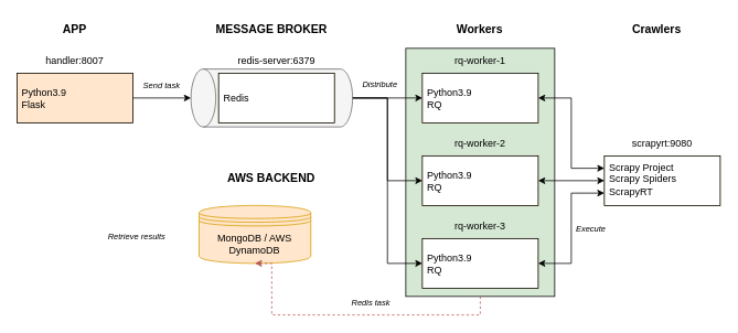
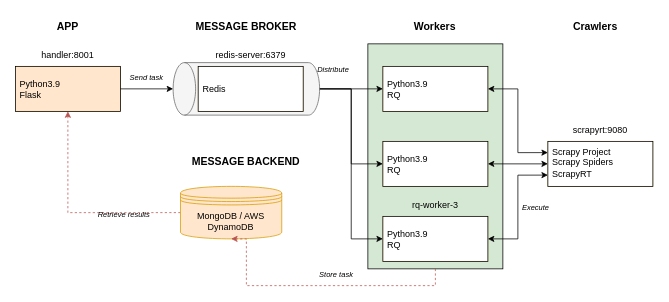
- <mxCell id="29" value="handler:8007" style="text;html=1;strokeColor=none;fillColor=none;align=center;verticalAlign=middle;whiteSpace=wrap;rounded=0;" vertex="1" parent="25"><mxGeometry x="5" width="130" height="30" as="geometry" /></mxCell>
+ <mxCell id="29" value="handler:8001" style="text;html=1;strokeColor=none;fillColor=none;align=center;verticalAlign=middle;whiteSpace=wrap;rounded=0;" vertex="1" parent="25"><mxGeometry x="5" width="130" height="30" as="geometry" /></mxCell>
- <mxCell id="7" value="rq-worker-1" style="text;html=1;strokeColor=none;fillColor=none;align=center;verticalAlign=middle;whiteSpace=wrap;rounded=0;" vertex="1" parent="2"><mxGeometry x="25" width="130" height="30" as="geometry" /></mxCell>
- <mxCell id="48" value="&lt;i&gt;Distribute&lt;/i&gt;" style="text;html=1;strokeColor=none;fillColor=none;align=center;verticalAlign=middle;whiteSpace=wrap;rounded=0;fontSize=10;" vertex="1" parent="1"><mxGeometry x="429" y="86" width="60" height="30" as="geometry" /></mxCell>
+ <mxCell id="48" value="&lt;i&gt;Distribute&lt;/i&gt;" style="text;html=1;strokeColor=none;fillColor=none;align=center;verticalAlign=middle;whiteSpace=wrap;rounded=0;fontSize=10;" vertex="1" parent="1"><mxGeometry x="414" y="76" width="60" height="30" as="geometry" /></mxCell>
- <mxCell id="11" value="rq-worker-2" style="text;html=1;strokeColor=none;fillColor=none;align=center;verticalAlign=middle;whiteSpace=wrap;rounded=0;" vertex="1" parent="2"><mxGeometry x="25" y="100" width="130" height="30" as="geometry" /></mxCell>
- <mxCell id="39" value="&lt;b&gt;&lt;font style=&quot;font-size: 14px&quot;&gt;AWS BACKEND&lt;/font&gt;&lt;/b&gt;" style="text;html=1;strokeColor=none;fillColor=none;align=center;verticalAlign=middle;whiteSpace=wrap;rounded=0;" vertex="1" parent="1"><mxGeometry x="251.47" y="200" width="153.03" height="30" as="geometry" /></mxCell>
+ <mxCell id="39" value="&lt;b&gt;&lt;font style=&quot;font-size: 14px&quot;&gt;MESSAGE BACKEND&lt;/font&gt;&lt;/b&gt;" style="text;html=1;strokeColor=none;fillColor=none;align=center;verticalAlign=middle;whiteSpace=wrap;rounded=0;" vertex="1" parent="1"><mxGeometry x="251.47" y="200" width="153.03" height="30" as="geometry" /></mxCell>
+ <mxCell id="30" style="edgeStyle=orthogonalEdgeStyle;rounded=0;orthogonalLoop=1;jettySize=auto;html=1;exitX=0;exitY=0.5;exitDx=0;exitDy=0;entryX=0.5;entryY=1;entryDx=0;entryDy=0;fontSize=14;fillColor=#f8cecc;strokeColor=#b85450;dashed=1;" edge="1" parent="1" source="31" target="27"><mxGeometry relative="1" as="geometry" /></mxCell>
- <mxCell id="50" value="&lt;i&gt;Redis task&lt;/i&gt;" style="text;html=1;strokeColor=none;fillColor=none;align=center;verticalAlign=middle;whiteSpace=wrap;rounded=0;fontSize=10;" vertex="1" parent="1"><mxGeometry x="418" y="350" width="60" height="30" as="geometry" /></mxCell>
+ <mxCell id="50" value="&lt;i&gt;Store task&lt;/i&gt;" style="text;html=1;strokeColor=none;fillColor=none;align=center;verticalAlign=middle;whiteSpace=wrap;rounded=0;fontSize=10;" vertex="1" parent="1"><mxGeometry x="418" y="350" width="60" height="30" as="geometry" /></mxCell>
